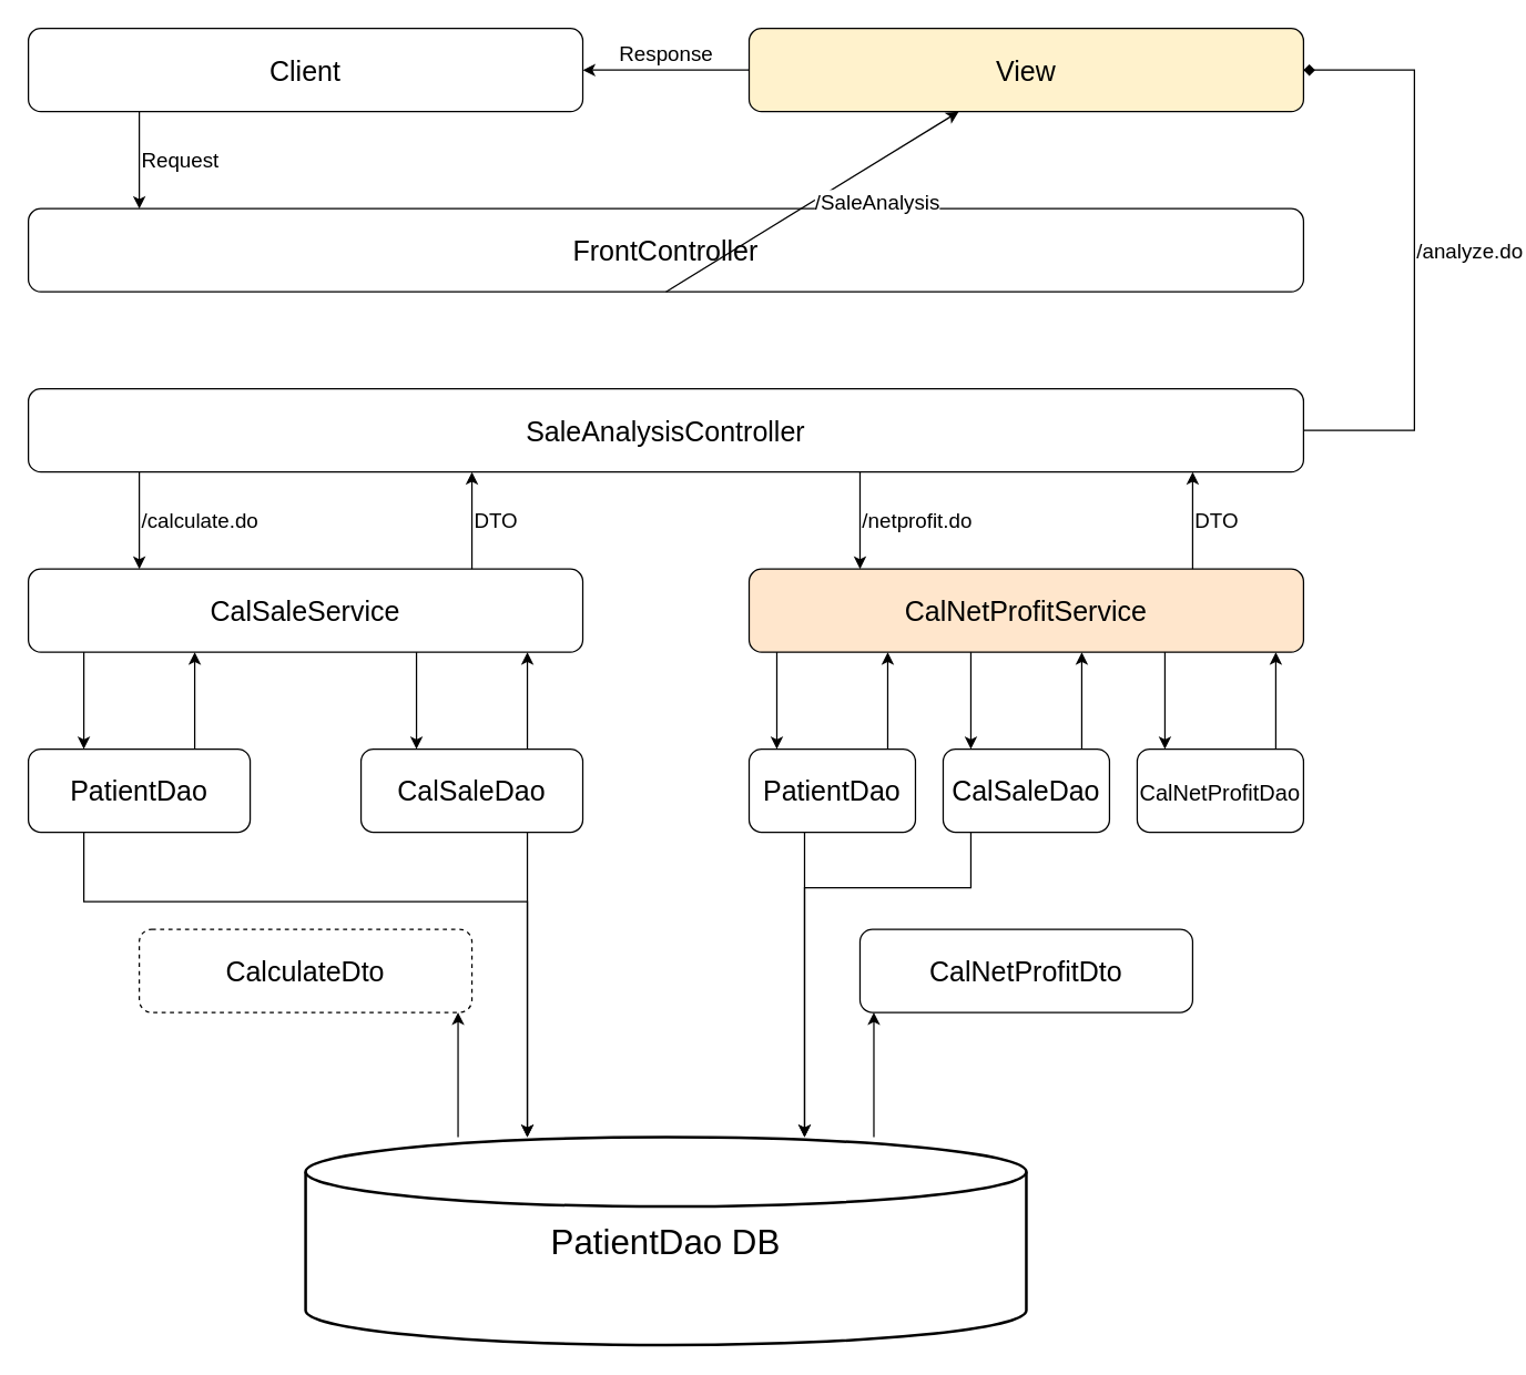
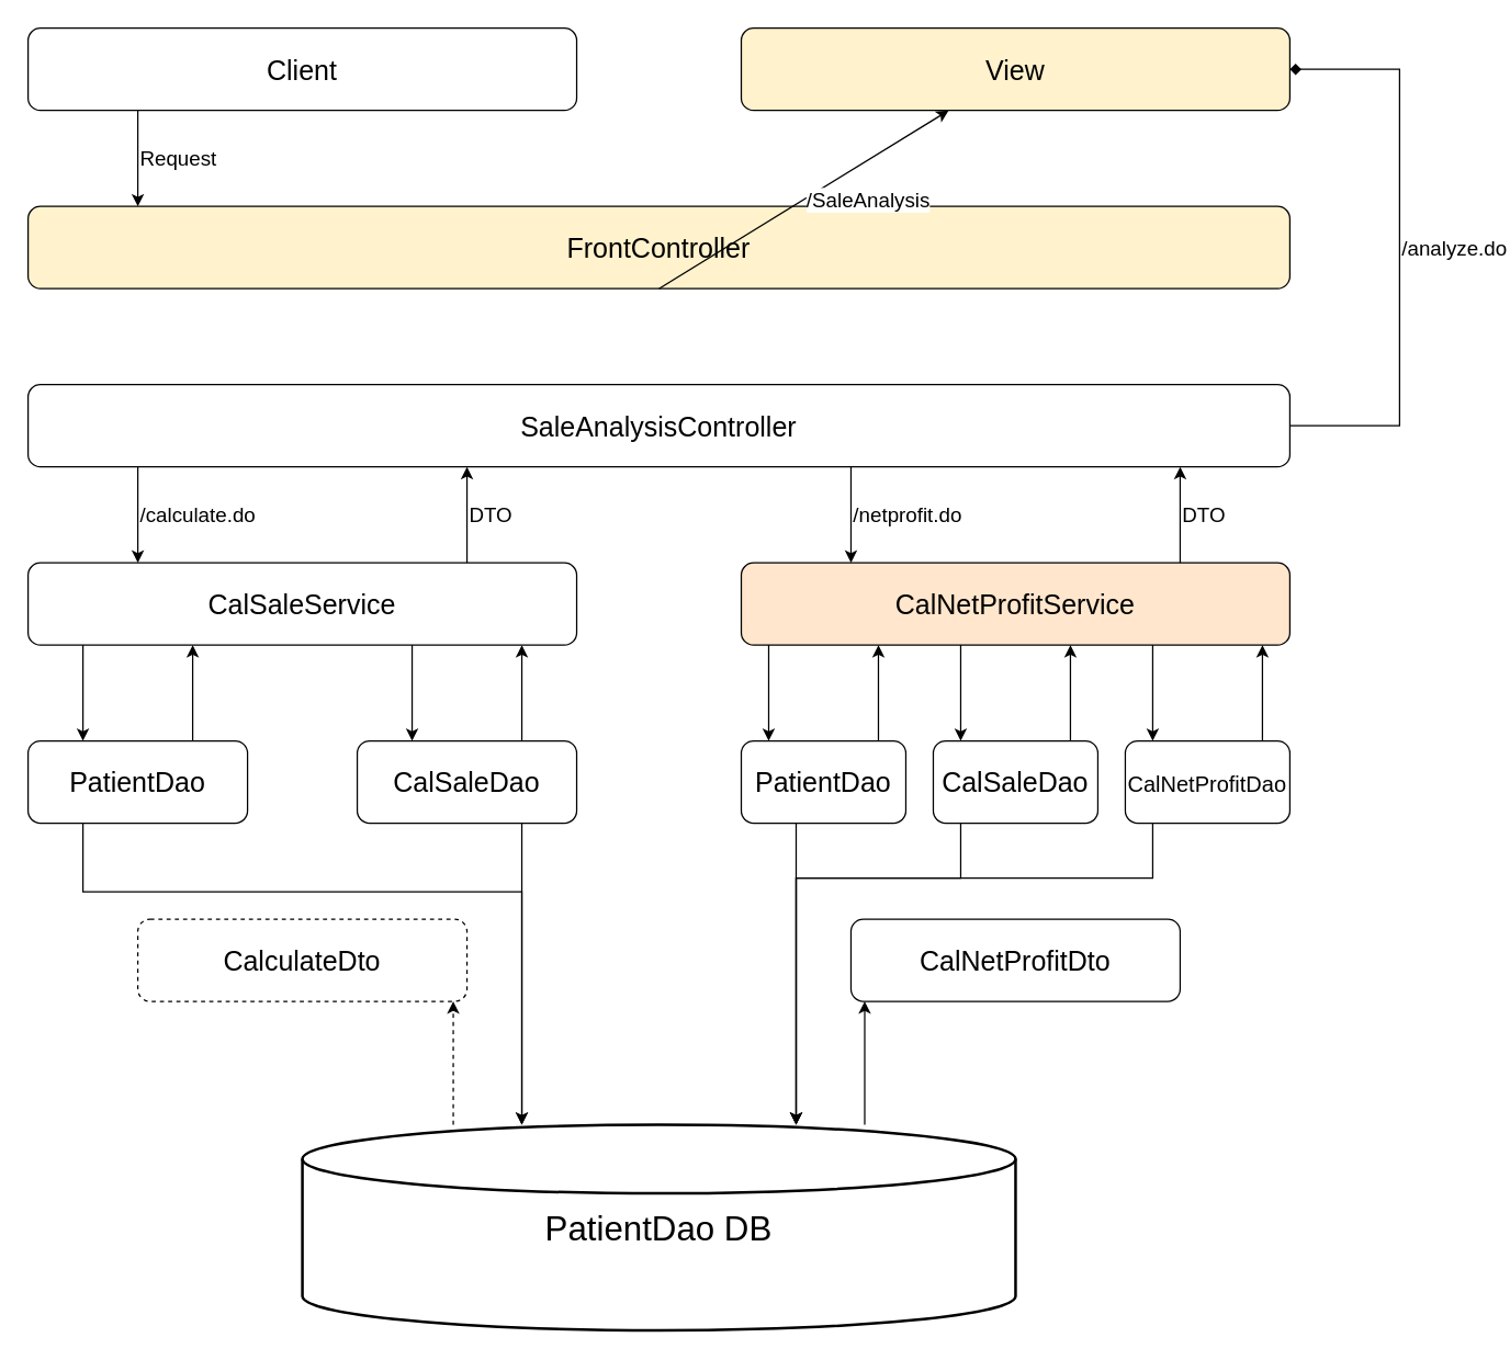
- <mxCell id="38" value="Response" style="endArrow=classic;html=1;rounded=0;labelPosition=right;verticalLabelPosition=middle;align=center;verticalAlign=bottom;fontSize=15;" edge="1" parent="1" source="4" target="2"><mxGeometry width="50" height="50" relative="1" as="geometry"><mxPoint x="460" y="70" as="sourcePoint" /><mxPoint x="460" y="140" as="targetPoint" /></mxGeometry></mxCell>
- <mxCell id="3" value="&lt;span style=&quot;font-size: 20px;&quot;&gt;FrontController&lt;/span&gt;" style="rounded=1;whiteSpace=wrap;html=1;" parent="1" vertex="1"><mxGeometry x="20" y="150" width="920" height="60" as="geometry" /></mxCell>
+ <mxCell id="3" value="&lt;span style=&quot;font-size: 20px;&quot;&gt;FrontController&lt;/span&gt;" style="rounded=1;whiteSpace=wrap;html=1;fillColor=#fff2cc;" parent="1" vertex="1"><mxGeometry x="20" y="150" width="920" height="60" as="geometry" /></mxCell>
+ <mxCell id="36" value="" style="endArrow=classic;html=1;rounded=0;labelPosition=right;verticalLabelPosition=middle;align=left;verticalAlign=middle;fontSize=15;edgeStyle=orthogonalEdgeStyle;" edge="1" parent="1" source="21" target="31"><mxGeometry width="50" height="50" relative="1" as="geometry"><mxPoint x="710" y="610" as="sourcePoint" /><mxPoint x="570" y="830" as="targetPoint" /><Array as="points"><mxPoint x="840" y="640" /><mxPoint x="580" y="640" /></Array></mxGeometry></mxCell>
- <mxCell id="39" value="" style="endArrow=classic;html=1;rounded=0;labelPosition=right;verticalLabelPosition=middle;align=left;verticalAlign=middle;fontSize=15;edgeStyle=orthogonalEdgeStyle;" edge="1" parent="1" source="31" target="18"><mxGeometry width="50" height="50" relative="1" as="geometry"><mxPoint x="170" y="830" as="sourcePoint" /><mxPoint x="170" y="760" as="targetPoint" /><Array as="points"><mxPoint x="330" y="750" /><mxPoint x="330" y="750" /></Array></mxGeometry></mxCell>
+ <mxCell id="39" value="" style="endArrow=classic;html=1;rounded=0;labelPosition=right;verticalLabelPosition=middle;align=left;verticalAlign=middle;fontSize=15;edgeStyle=orthogonalEdgeStyle;dashed=1;" edge="1" parent="1" source="31" target="18"><mxGeometry width="50" height="50" relative="1" as="geometry"><mxPoint x="170" y="830" as="sourcePoint" /><mxPoint x="170" y="760" as="targetPoint" /><Array as="points"><mxPoint x="330" y="750" /><mxPoint x="330" y="750" /></Array></mxGeometry></mxCell>
